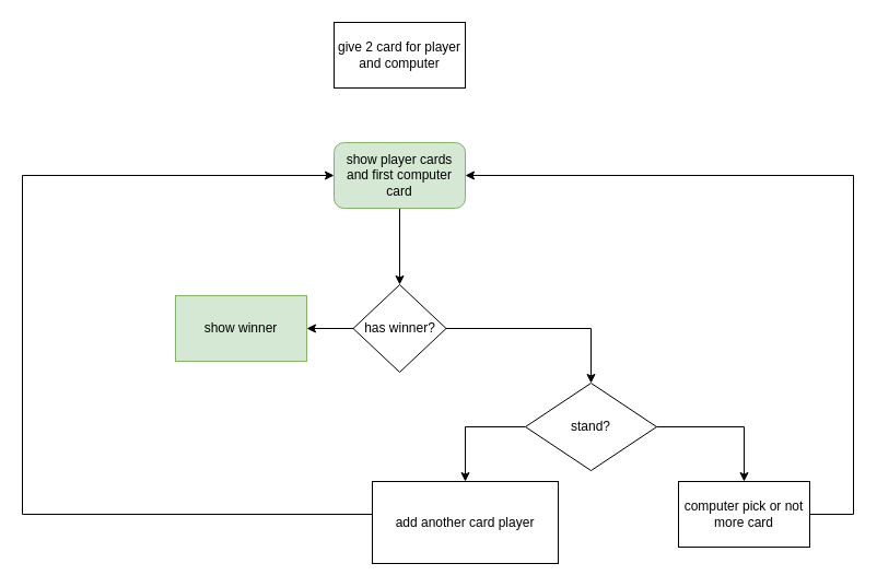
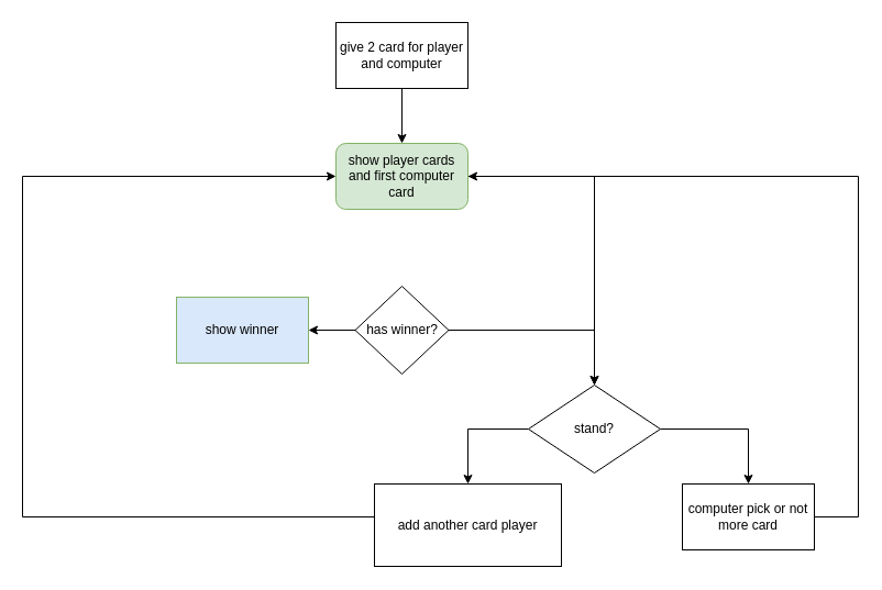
+ <mxCell id="2" style="edgeStyle=orthogonalEdgeStyle;rounded=0;orthogonalLoop=1;jettySize=auto;html=1;entryX=0.5;entryY=0;entryDx=0;entryDy=0;" edge="1" parent="1" source="3" target="11"><mxGeometry relative="1" as="geometry" /></mxCell>
- <mxCell id="10" style="edgeStyle=orthogonalEdgeStyle;rounded=0;orthogonalLoop=1;jettySize=auto;html=1;" edge="1" parent="1" source="11" target="7"><mxGeometry relative="1" as="geometry" /></mxCell>
+ <mxCell id="10" style="edgeStyle=orthogonalEdgeStyle;rounded=0;orthogonalLoop=1;jettySize=auto;html=1;" edge="1" parent="1" source="11" target="14"><mxGeometry relative="1" as="geometry" /></mxCell>
- <mxCell id="8" value="show winner" style="whiteSpace=wrap;html=1;rounded=0;fillColor=#d5e8d4;strokeColor=#82b366;" vertex="1" parent="1"><mxGeometry x="160" y="270" width="120" height="60" as="geometry" /></mxCell>
+ <mxCell id="8" value="show winner" style="whiteSpace=wrap;html=1;rounded=0;fillColor=#dae8fc;strokeColor=#82b366;" vertex="1" parent="1"><mxGeometry x="160" y="270" width="120" height="60" as="geometry" /></mxCell>
